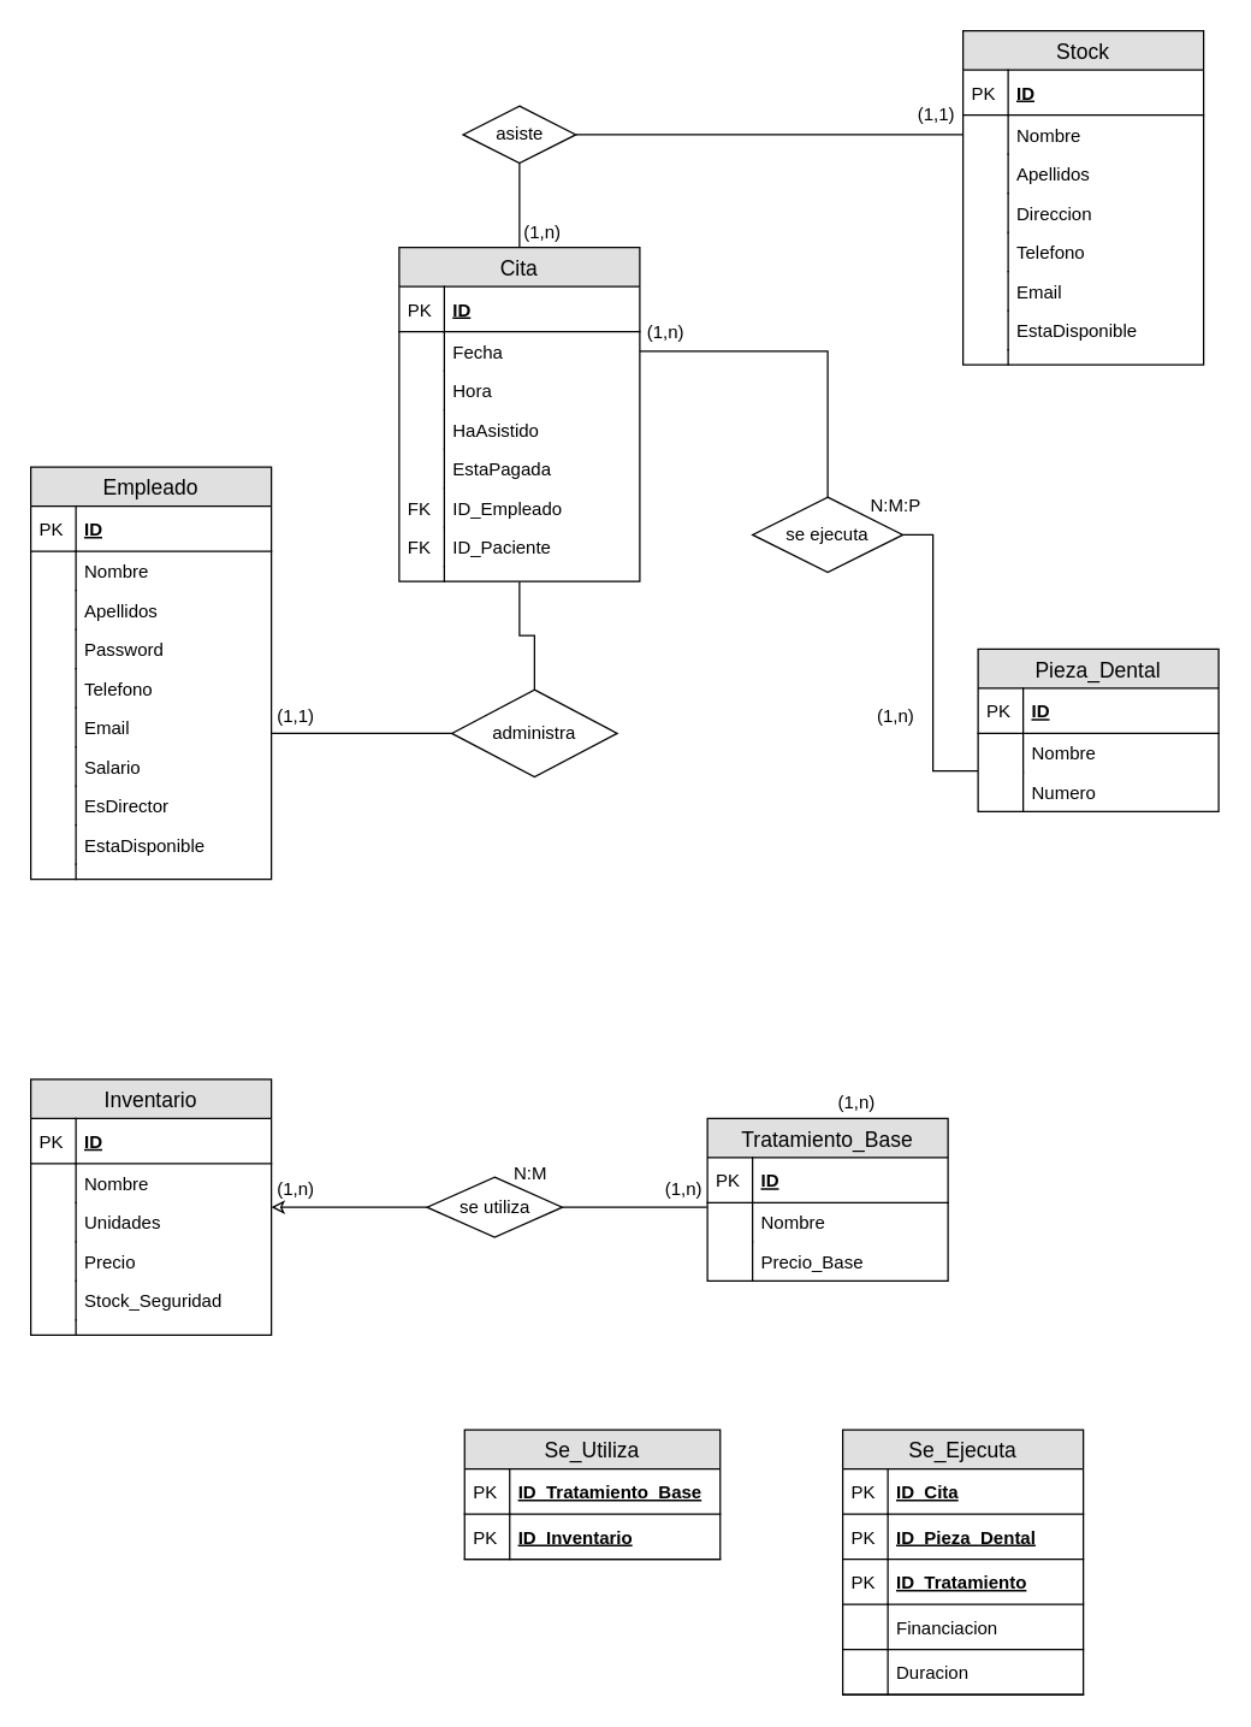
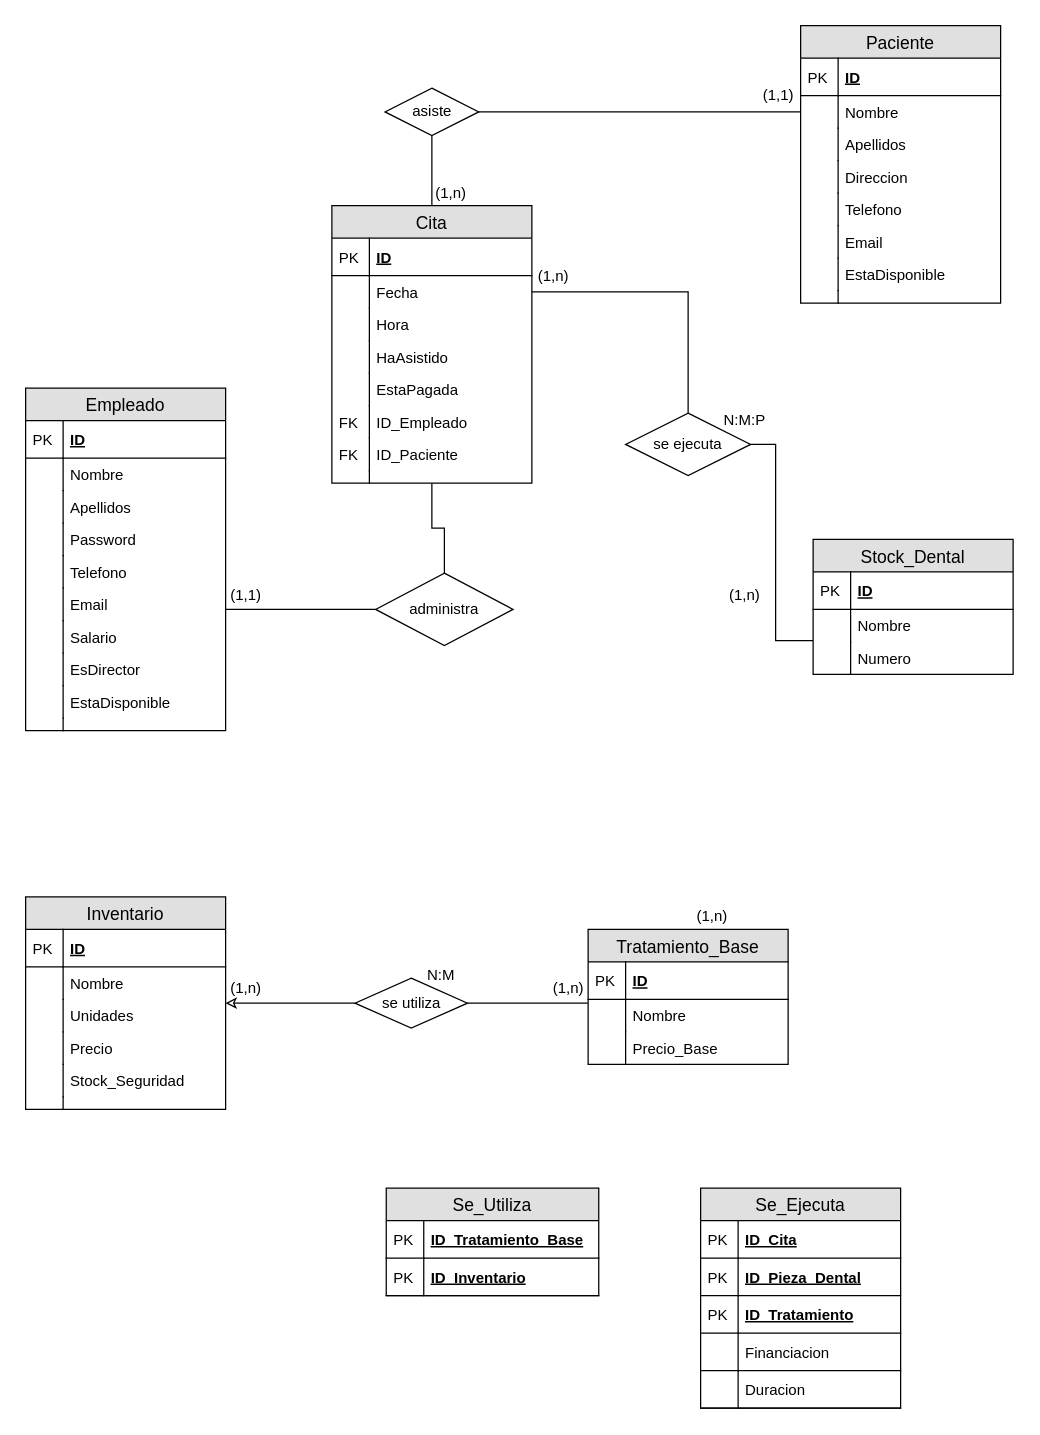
- <mxCell id="49" value="Stock" style="swimlane;fontStyle=0;childLayout=stackLayout;horizontal=1;startSize=26;fillColor=#e0e0e0;horizontalStack=0;resizeParent=1;resizeParentMax=0;resizeLast=0;collapsible=1;marginBottom=0;swimlaneFillColor=#ffffff;align=center;fontSize=14;" parent="1" vertex="1"><mxGeometry x="640" y="20" width="160" height="222" as="geometry" /></mxCell>
+ <mxCell id="49" value="Paciente" style="swimlane;fontStyle=0;childLayout=stackLayout;horizontal=1;startSize=26;fillColor=#e0e0e0;horizontalStack=0;resizeParent=1;resizeParentMax=0;resizeLast=0;collapsible=1;marginBottom=0;swimlaneFillColor=#ffffff;align=center;fontSize=14;" parent="1" vertex="1"><mxGeometry x="640" y="20" width="160" height="222" as="geometry" /></mxCell>
- <mxCell id="73" value="Pieza_Dental" style="swimlane;fontStyle=0;childLayout=stackLayout;horizontal=1;startSize=26;fillColor=#e0e0e0;horizontalStack=0;resizeParent=1;resizeParentMax=0;resizeLast=0;collapsible=1;marginBottom=0;swimlaneFillColor=#ffffff;align=center;fontSize=14;" parent="1" vertex="1"><mxGeometry x="650" y="431" width="160" height="108" as="geometry"><mxRectangle x="640" y="720" width="120" height="26" as="alternateBounds" /></mxGeometry></mxCell>
+ <mxCell id="73" value="Stock_Dental" style="swimlane;fontStyle=0;childLayout=stackLayout;horizontal=1;startSize=26;fillColor=#e0e0e0;horizontalStack=0;resizeParent=1;resizeParentMax=0;resizeLast=0;collapsible=1;marginBottom=0;swimlaneFillColor=#ffffff;align=center;fontSize=14;" parent="1" vertex="1"><mxGeometry x="650" y="431" width="160" height="108" as="geometry"><mxRectangle x="640" y="720" width="120" height="26" as="alternateBounds" /></mxGeometry></mxCell>
